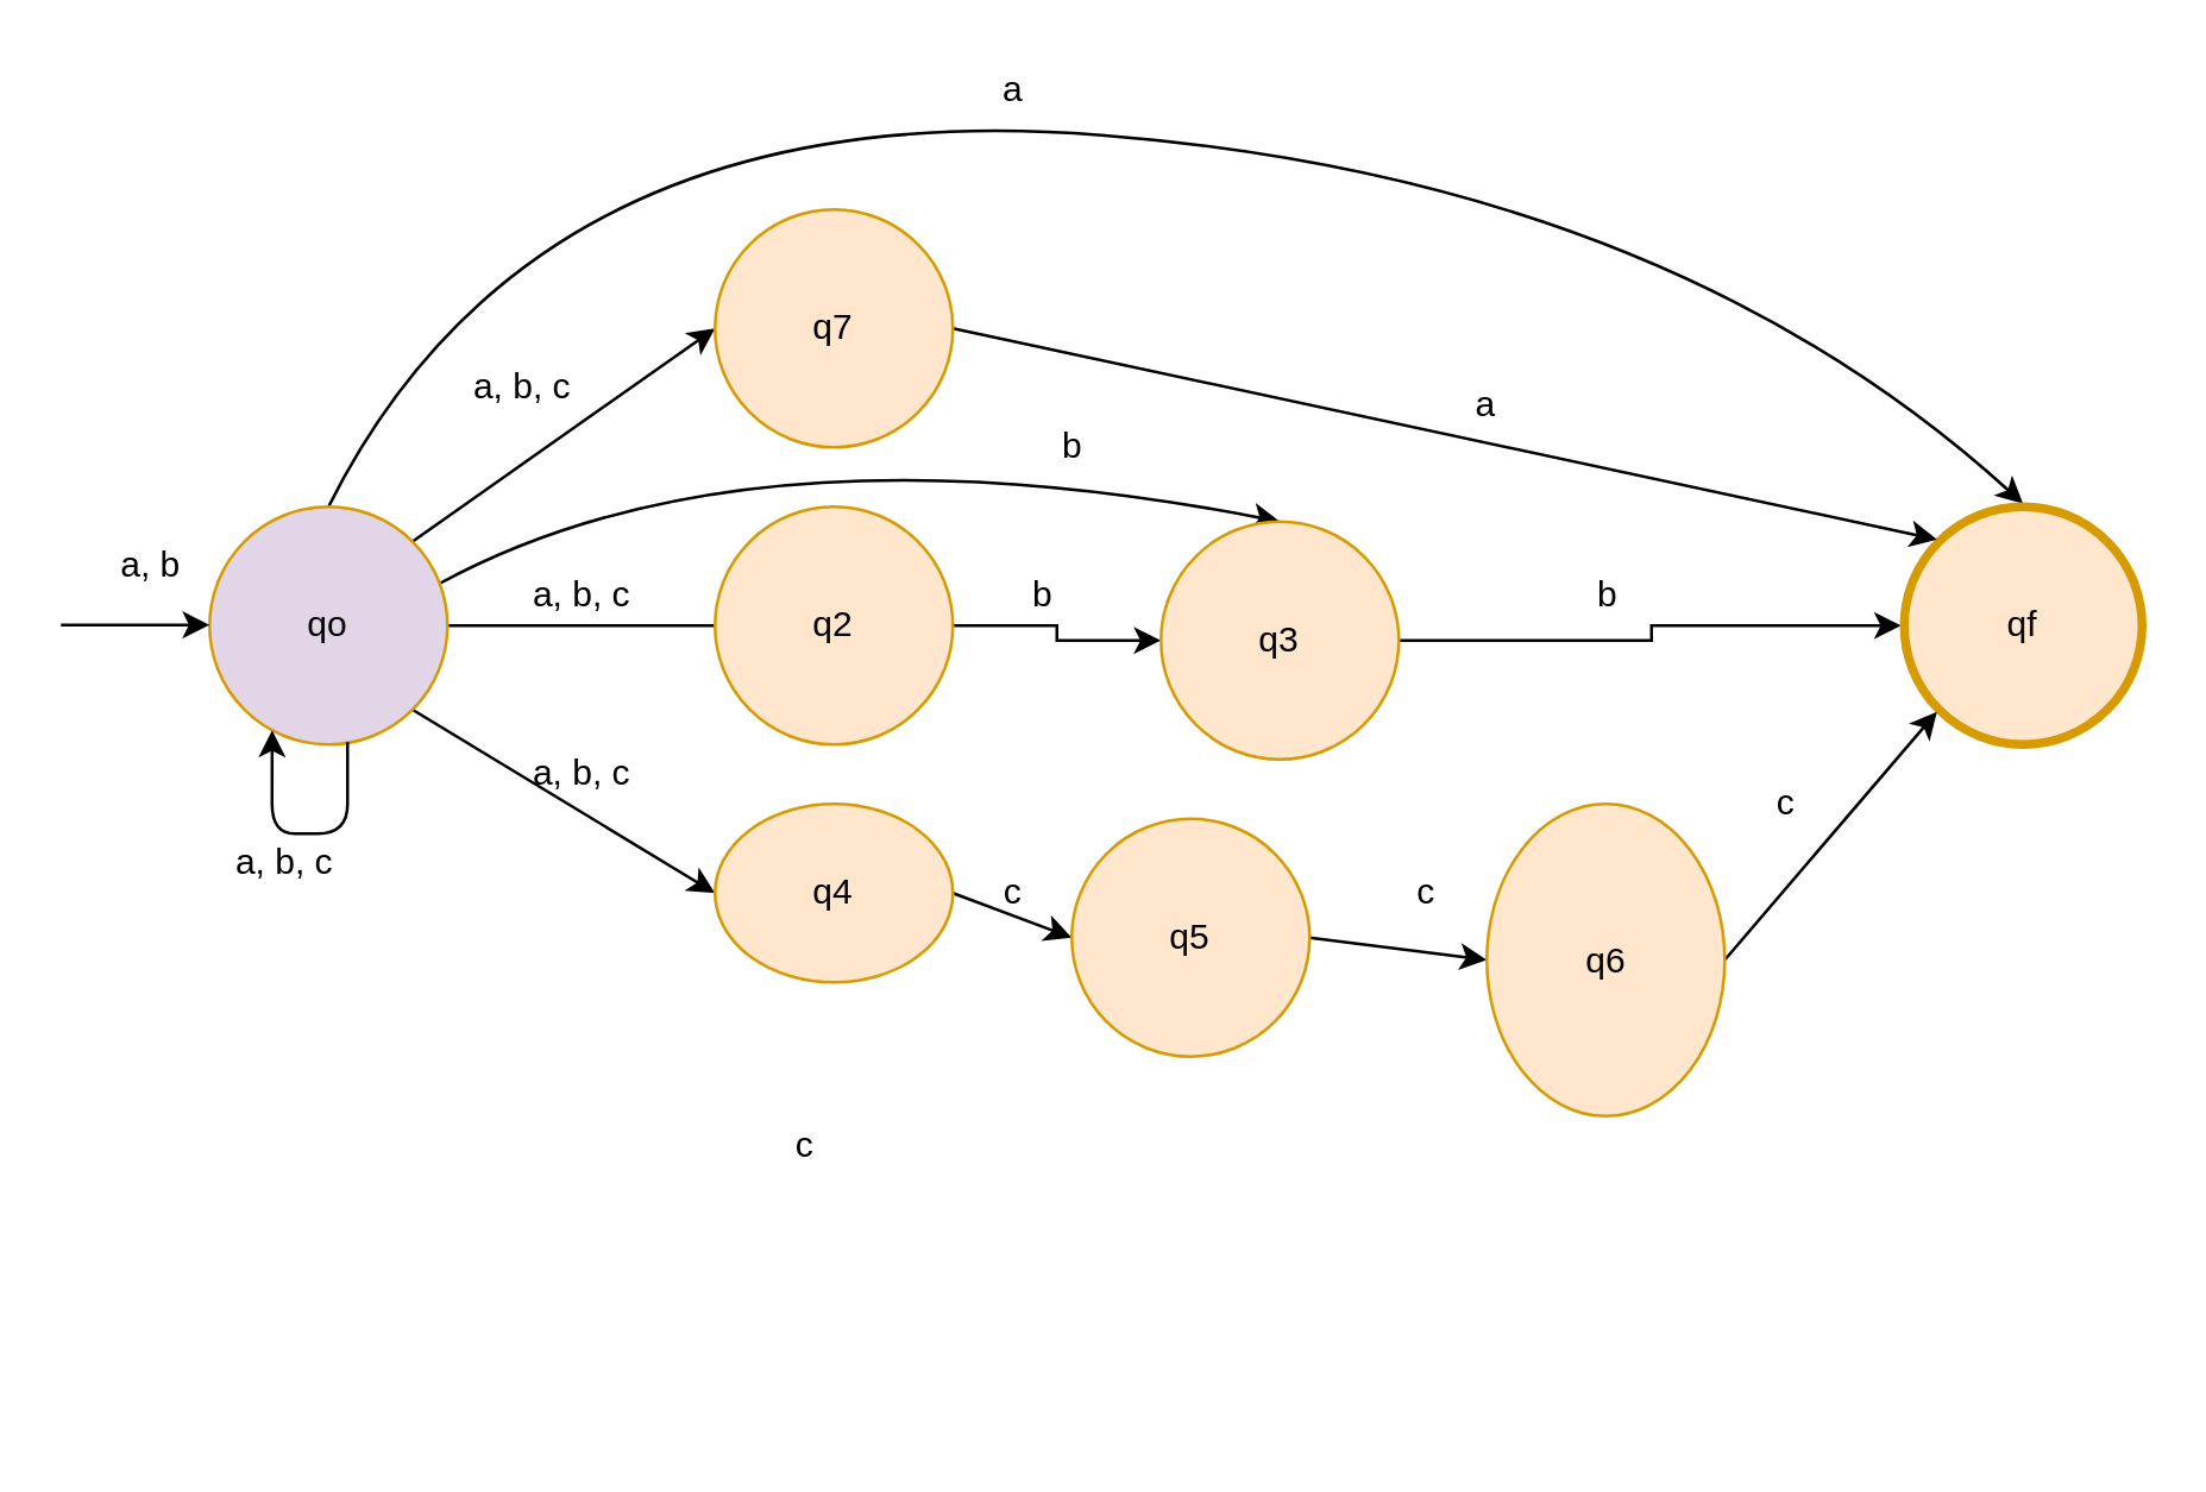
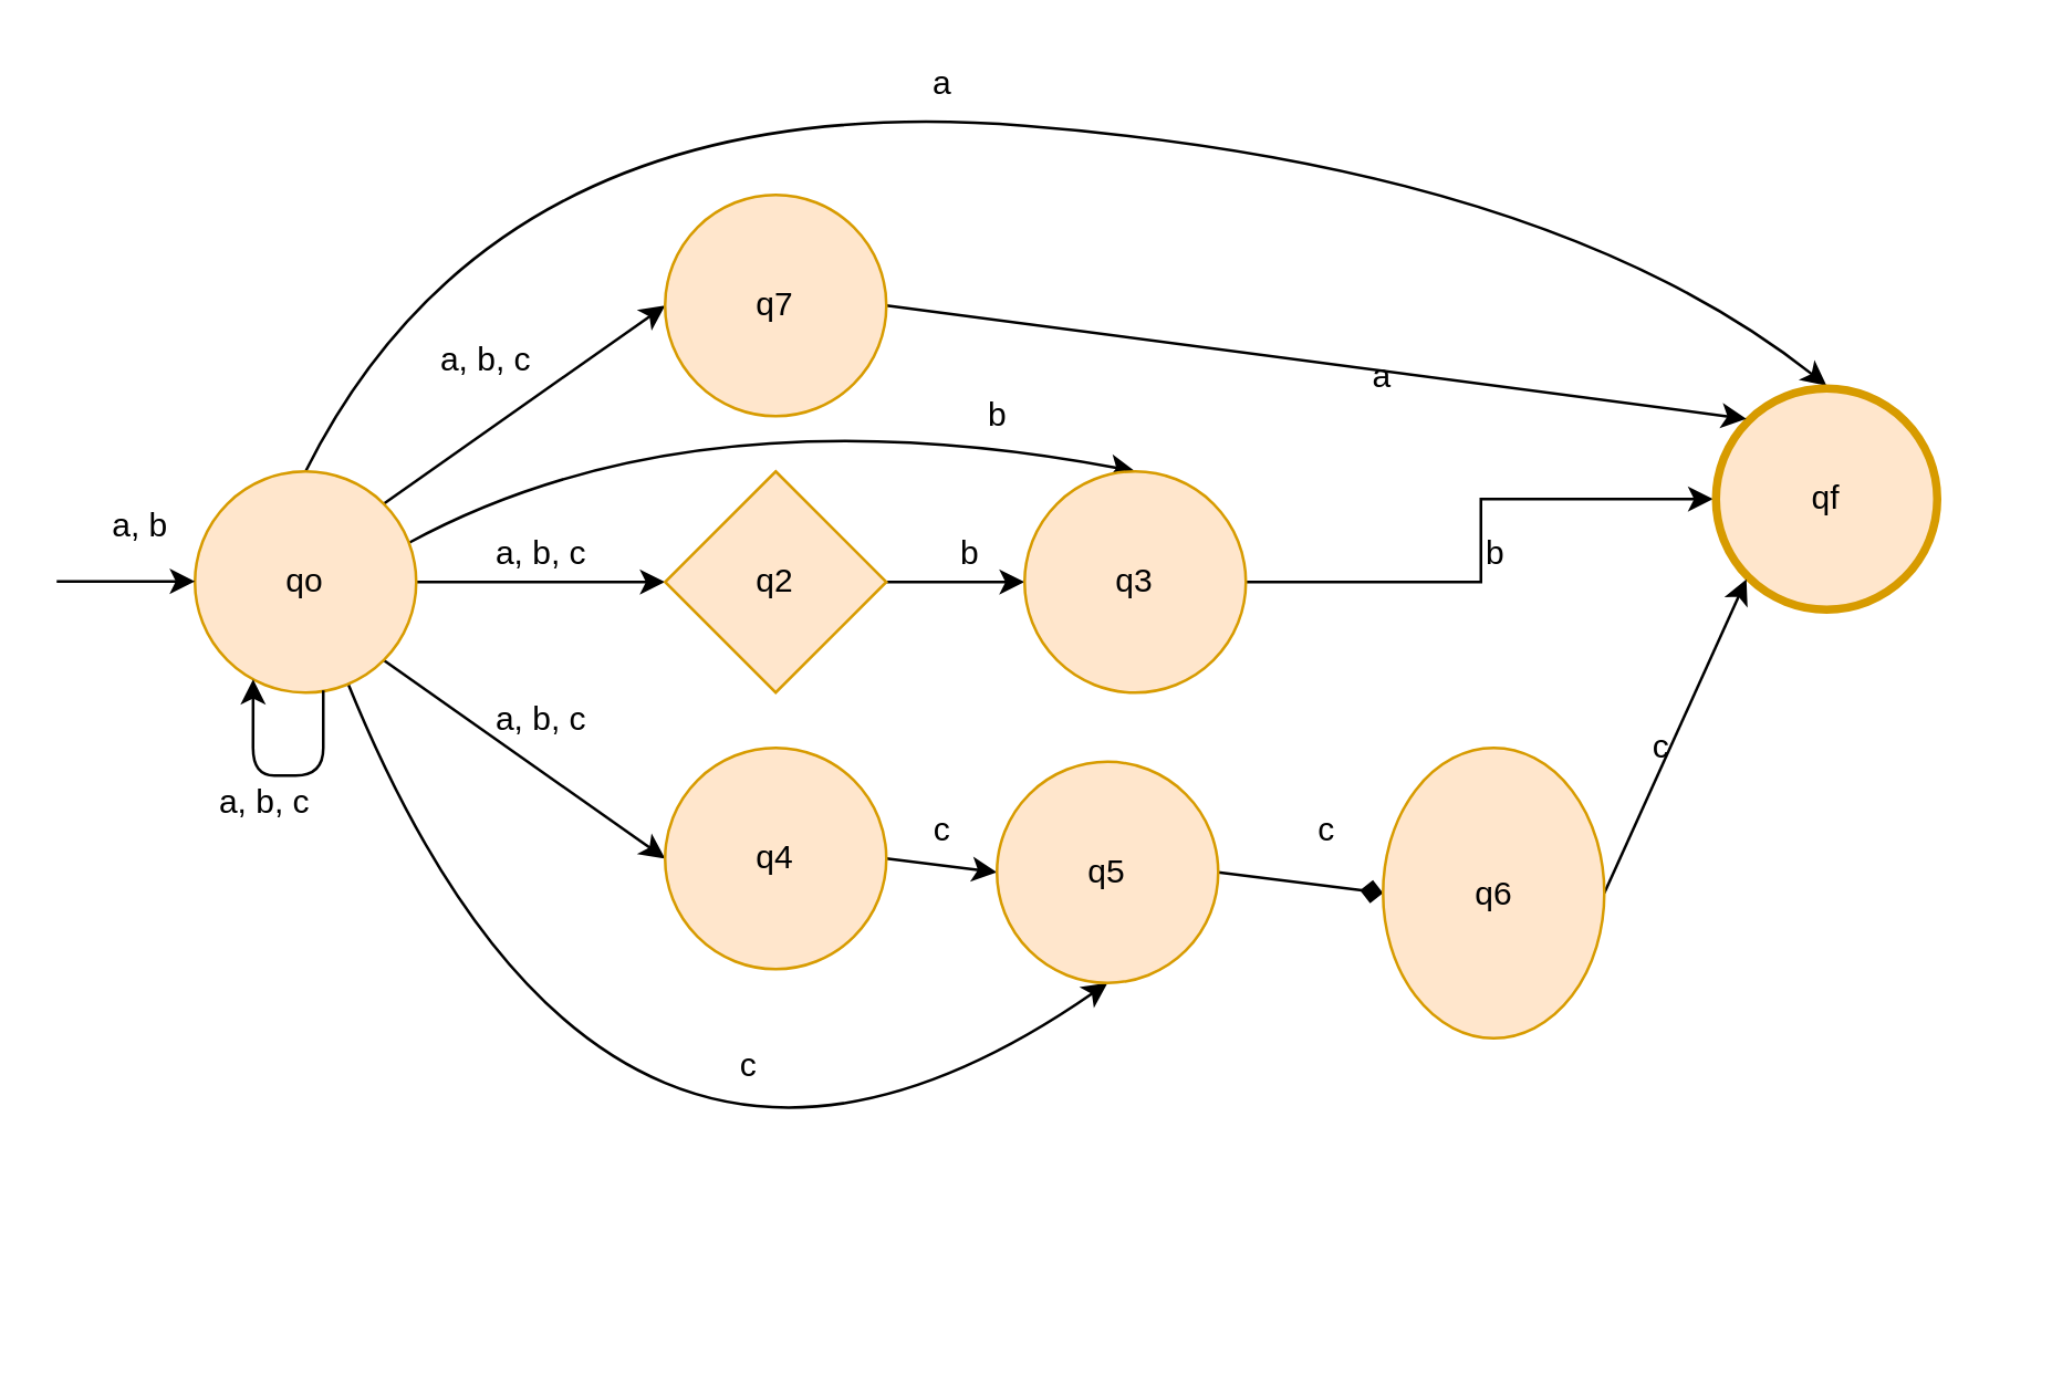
- <mxCell id="8" value="qo" style="ellipse;whiteSpace=wrap;html=1;fillColor=#e1d5e7;strokeColor=#d79b00;" parent="1" vertex="1"><mxGeometry x="70" y="170" width="80" height="80" as="geometry" /></mxCell>
+ <mxCell id="8" value="qo" style="ellipse;whiteSpace=wrap;html=1;fillColor=#ffe6cc;strokeColor=#d79b00;" parent="1" vertex="1"><mxGeometry x="70" y="170" width="80" height="80" as="geometry" /></mxCell>
- <mxCell id="2" style="edgeStyle=orthogonalEdgeStyle;rounded=0;orthogonalLoop=1;jettySize=auto;html=1;endArrow=none;" parent="1" source="8" target="10" edge="1"><mxGeometry relative="1" as="geometry" /></mxCell>
+ <mxCell id="2" style="edgeStyle=orthogonalEdgeStyle;rounded=0;orthogonalLoop=1;jettySize=auto;html=1;" parent="1" source="8" target="10" edge="1"><mxGeometry relative="1" as="geometry" /></mxCell>
- <mxCell id="10" value="q2" style="ellipse;whiteSpace=wrap;html=1;fillColor=#ffe6cc;strokeColor=#d79b00;" parent="1" vertex="1"><mxGeometry x="240" y="170" width="80" height="80" as="geometry" /></mxCell>
+ <mxCell id="10" value="q2" style="rhombus;whiteSpace=wrap;html=1;fillColor=#ffe6cc;strokeColor=#d79b00;" parent="1" vertex="1"><mxGeometry x="240" y="170" width="80" height="80" as="geometry" /></mxCell>
- <mxCell id="13" value="qf" style="ellipse;whiteSpace=wrap;html=1;fillColor=#ffe6cc;strokeColor=#d79b00;shadow=0;perimeterSpacing=1;strokeWidth=3;" parent="1" vertex="1"><mxGeometry x="640" y="170" width="80" height="80" as="geometry" /></mxCell>
+ <mxCell id="13" value="qf" style="ellipse;whiteSpace=wrap;html=1;fillColor=#ffe6cc;strokeColor=#d79b00;shadow=0;perimeterSpacing=1;strokeWidth=3;" parent="1" vertex="1"><mxGeometry x="620" y="140" width="80" height="80" as="geometry" /></mxCell>
- <mxCell id="12" value="q3" style="ellipse;whiteSpace=wrap;html=1;fillColor=#ffe6cc;strokeColor=#d79b00;" parent="1" vertex="1"><mxGeometry x="390" y="175" width="80" height="80" as="geometry" /></mxCell>
+ <mxCell id="12" value="q3" style="ellipse;whiteSpace=wrap;html=1;fillColor=#ffe6cc;strokeColor=#d79b00;" parent="1" vertex="1"><mxGeometry x="370" y="170" width="80" height="80" as="geometry" /></mxCell>
- <mxCell id="22" value="q4" style="ellipse;whiteSpace=wrap;html=1;fillColor=#ffe6cc;strokeColor=#d79b00;" vertex="1" parent="1"><mxGeometry x="240" y="270" width="80" height="60" as="geometry" /></mxCell>
+ <mxCell id="22" value="q4" style="ellipse;whiteSpace=wrap;html=1;fillColor=#ffe6cc;strokeColor=#d79b00;" vertex="1" parent="1"><mxGeometry x="240" y="270" width="80" height="80" as="geometry" /></mxCell>
- <mxCell id="23" style="edgeStyle=none;rounded=0;orthogonalLoop=1;jettySize=auto;html=1;exitX=1;exitY=0.5;exitDx=0;exitDy=0;entryX=0;entryY=0.5;entryDx=0;entryDy=0;" edge="1" parent="1" source="24" target="26"><mxGeometry relative="1" as="geometry" /></mxCell>
+ <mxCell id="23" style="edgeStyle=none;rounded=0;orthogonalLoop=1;jettySize=auto;html=1;exitX=1;exitY=0.5;exitDx=0;exitDy=0;entryX=0;entryY=0.5;entryDx=0;entryDy=0;endArrow=diamond;" edge="1" parent="1" source="24" target="26"><mxGeometry relative="1" as="geometry" /></mxCell>
+ <mxCell id="7" style="edgeStyle=none;curved=1;orthogonalLoop=1;jettySize=auto;html=1;exitX=0.688;exitY=0.95;exitDx=0;exitDy=0;entryX=0.5;entryY=1;entryDx=0;entryDy=0;exitPerimeter=0;" edge="1" parent="1" source="8" target="24"><mxGeometry relative="1" as="geometry"><Array as="points"><mxPoint x="220" y="480" /></Array></mxGeometry></mxCell>
